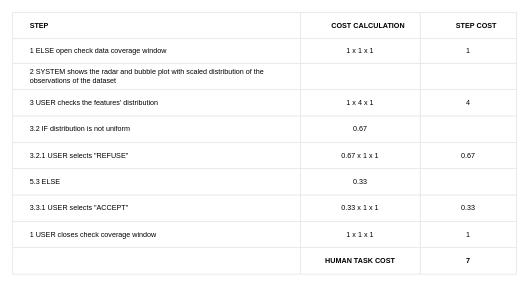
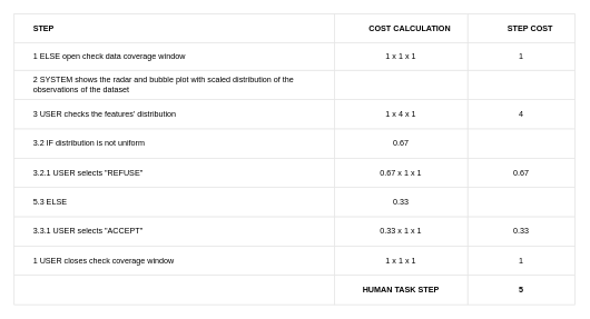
- <mxCell id="41" value="&lt;span style=&quot;font-weight: 700;&quot;&gt;HUMAN TASK COST&lt;/span&gt;" style="connectable=0;recursiveResize=0;strokeColor=inherit;fillColor=none;align=center;whiteSpace=wrap;html=1;" parent="39" vertex="1"><mxGeometry x="480" width="200" height="44" as="geometry"><mxRectangle width="200" height="44" as="alternateBounds" /></mxGeometry></mxCell>
+ <mxCell id="41" value="&lt;span style=&quot;font-weight: 700;&quot;&gt;HUMAN TASK STEP&lt;/span&gt;" style="connectable=0;recursiveResize=0;strokeColor=inherit;fillColor=none;align=center;whiteSpace=wrap;html=1;" parent="39" vertex="1"><mxGeometry x="480" width="200" height="44" as="geometry"><mxRectangle width="200" height="44" as="alternateBounds" /></mxGeometry></mxCell>
- <mxCell id="42" value="7" style="connectable=0;recursiveResize=0;strokeColor=inherit;fillColor=none;align=center;whiteSpace=wrap;html=1;fontStyle=1" parent="39" vertex="1"><mxGeometry x="680" width="161" height="44" as="geometry"><mxRectangle width="161" height="44" as="alternateBounds" /></mxGeometry></mxCell>
+ <mxCell id="42" value="5" style="connectable=0;recursiveResize=0;strokeColor=inherit;fillColor=none;align=center;whiteSpace=wrap;html=1;fontStyle=1" parent="39" vertex="1"><mxGeometry x="680" width="161" height="44" as="geometry"><mxRectangle width="161" height="44" as="alternateBounds" /></mxGeometry></mxCell>
